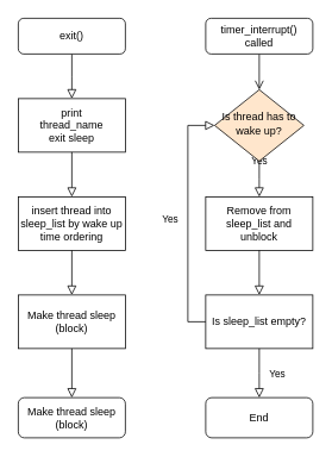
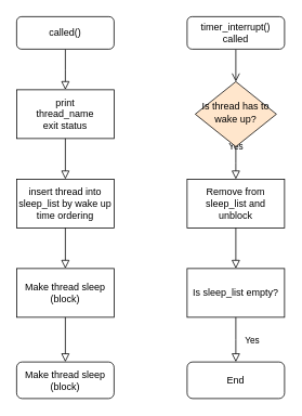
- <mxCell id="3" value="exit()" style="rounded=1;whiteSpace=wrap;html=1;fontSize=12;glass=0;strokeWidth=1;shadow=0;" parent="1" vertex="1"><mxGeometry x="20" y="20" width="120" height="40" as="geometry" /></mxCell>
+ <mxCell id="3" value="called()" style="rounded=1;whiteSpace=wrap;html=1;fontSize=12;glass=0;strokeWidth=1;shadow=0;" parent="1" vertex="1"><mxGeometry x="20" y="20" width="120" height="40" as="geometry" /></mxCell>
- <mxCell id="5" value="print&lt;br&gt;thread_name&lt;br&gt;exit sleep" style="rounded=0;whiteSpace=wrap;html=1;" parent="1" vertex="1"><mxGeometry x="20" y="110" width="120" height="60" as="geometry" /></mxCell>
+ <mxCell id="5" value="print&lt;br&gt;thread_name&lt;br&gt;exit status" style="rounded=0;whiteSpace=wrap;html=1;" parent="1" vertex="1"><mxGeometry x="20" y="110" width="120" height="60" as="geometry" /></mxCell>
- <mxCell id="18" value="Yes" style="rounded=0;html=1;jettySize=auto;orthogonalLoop=1;fontSize=11;endArrow=block;endFill=0;endSize=8;strokeWidth=1;shadow=0;labelBackgroundColor=none;edgeStyle=orthogonalEdgeStyle;entryX=0;entryY=0.5;entryDx=0;entryDy=0;exitX=0;exitY=0.5;exitDx=0;exitDy=0;" parent="1" source="14" target="16" edge="1"><mxGeometry y="20" relative="1" as="geometry"><mxPoint as="offset" /><mxPoint x="220" y="400" as="sourcePoint" /><mxPoint x="300" y="454.5" as="targetPoint" /><Array as="points"><mxPoint x="210" y="360" /><mxPoint x="210" y="140" /></Array></mxGeometry></mxCell>
